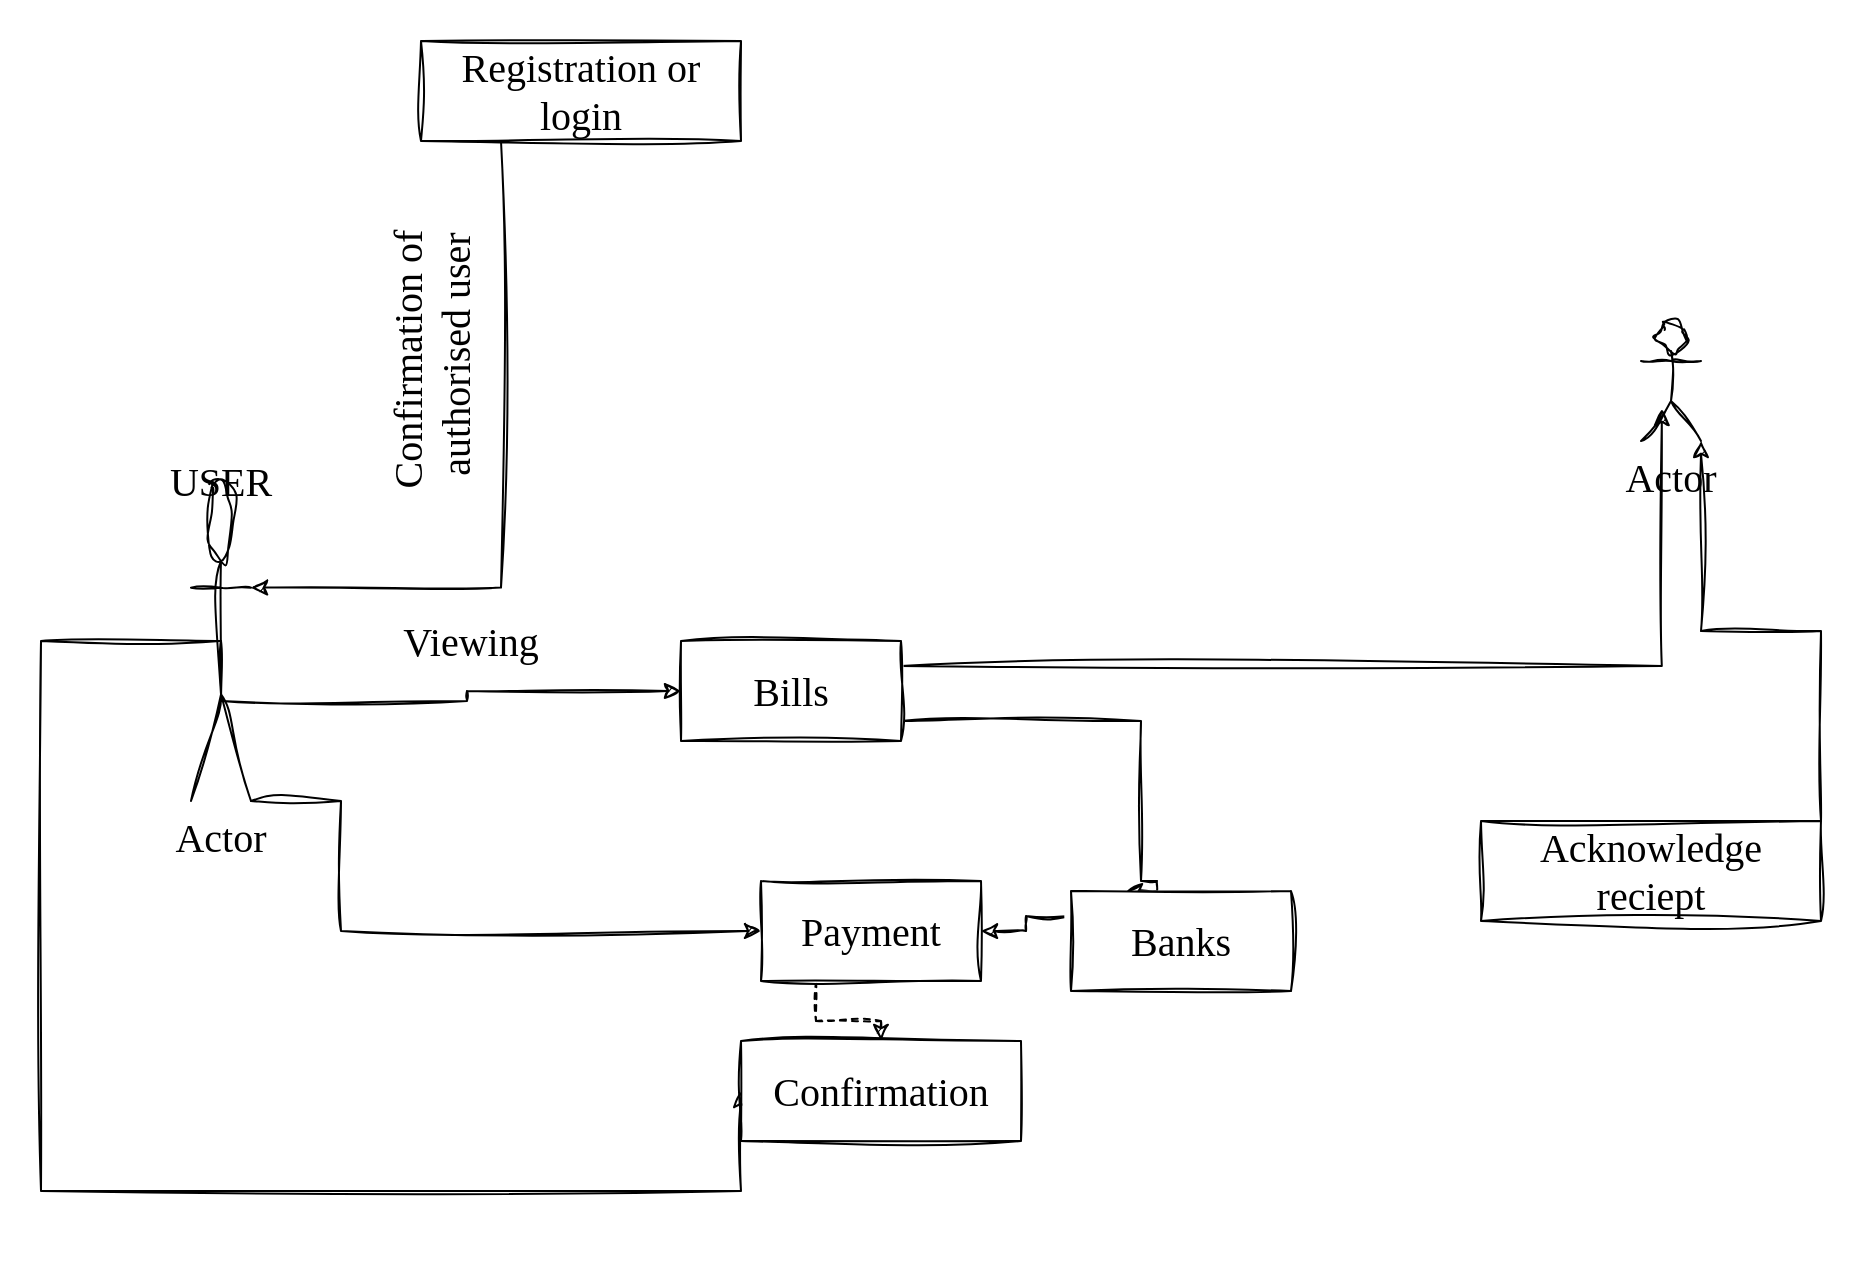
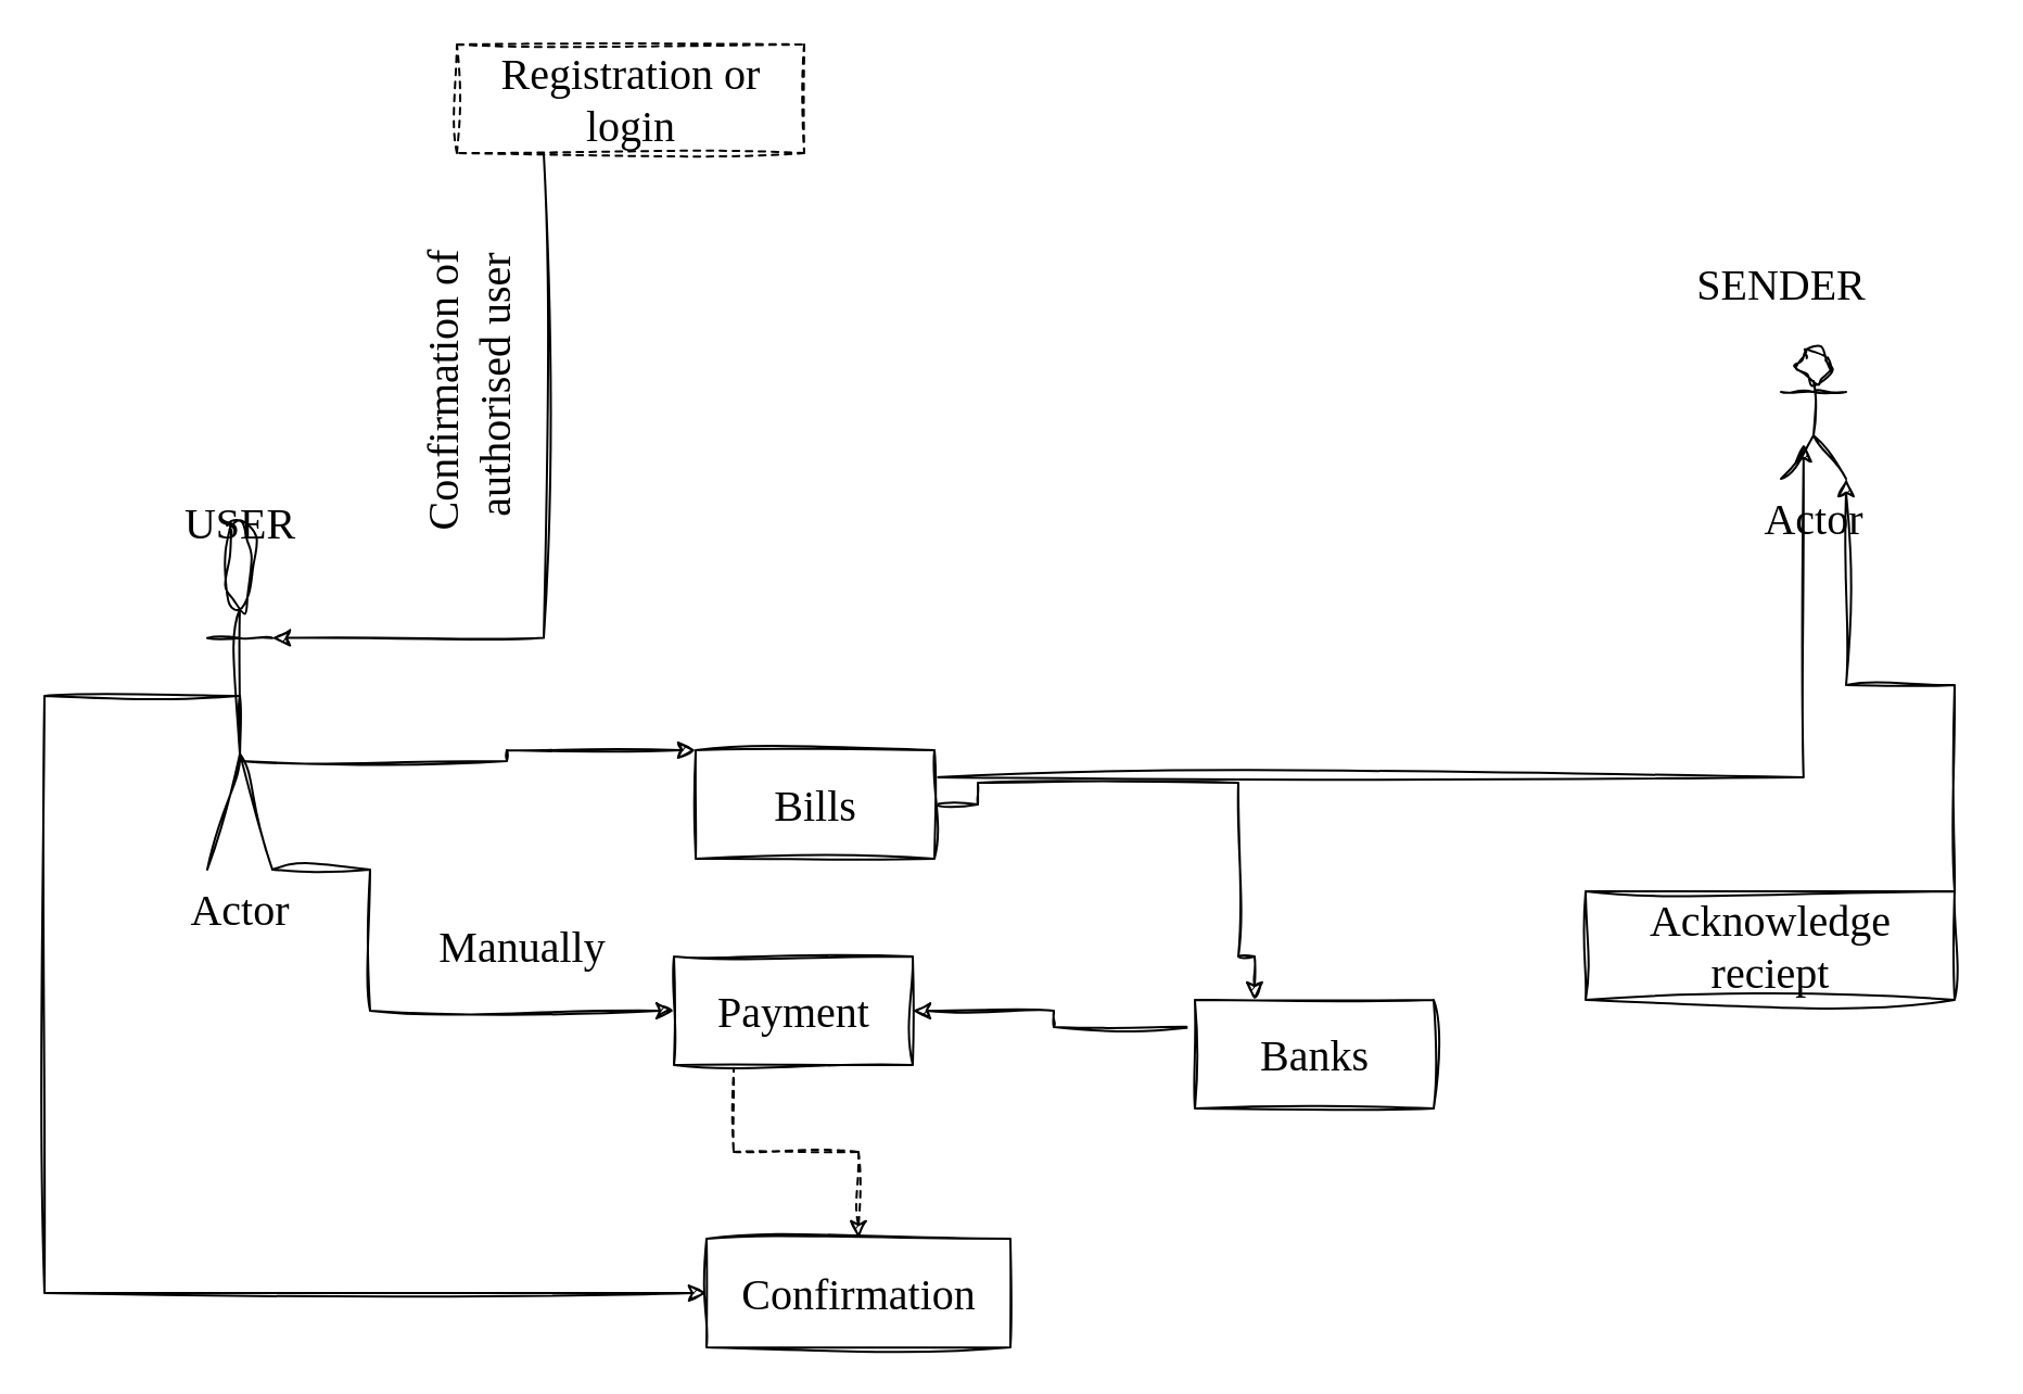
- <mxCell id="10" value="Registration or&lt;br&gt;login" style="html=1;sketch=1;hachureGap=4;jiggle=2;curveFitting=1;strokeColor=default;fontFamily=Architects Daughter;fontSource=https%3A%2F%2Ffonts.googleapis.com%2Fcss%3Ffamily%3DArchitects%2BDaughter;fontSize=20;fontColor=default;fillColor=default;" parent="1" vertex="1"><mxGeometry x="210" y="20" width="160" height="50" as="geometry" /></mxCell>
+ <mxCell id="10" value="Registration or&lt;br&gt;login" style="html=1;sketch=1;hachureGap=4;jiggle=2;curveFitting=1;strokeColor=default;fontFamily=Architects Daughter;fontSource=https%3A%2F%2Ffonts.googleapis.com%2Fcss%3Ffamily%3DArchitects%2BDaughter;fontSize=20;fontColor=default;fillColor=default;dashed=1;" parent="1" vertex="1"><mxGeometry x="210" y="20" width="160" height="50" as="geometry" /></mxCell>
+ <mxCell id="8" value="SENDER" style="text;html=1;align=center;verticalAlign=middle;resizable=0;points=[];autosize=1;strokeColor=none;fillColor=none;fontSize=20;fontFamily=Architects Daughter;fontColor=default;" parent="1" vertex="1"><mxGeometry x="770" y="110" width="100" height="40" as="geometry" /></mxCell>
- <mxCell id="15" value="Viewing&lt;br&gt;" style="text;html=1;align=center;verticalAlign=middle;resizable=0;points=[];autosize=1;strokeColor=none;fillColor=none;fontSize=20;fontFamily=Architects Daughter;fontColor=default;" parent="1" vertex="1"><mxGeometry x="190" y="300" width="90" height="40" as="geometry" /></mxCell>
- <mxCell id="14" value="Bills" style="html=1;sketch=1;hachureGap=4;jiggle=2;curveFitting=1;strokeColor=default;fontFamily=Architects Daughter;fontSource=https%3A%2F%2Ffonts.googleapis.com%2Fcss%3Ffamily%3DArchitects%2BDaughter;fontSize=20;fontColor=default;fillColor=default;" parent="1" vertex="1"><mxGeometry x="340" y="320" width="110" height="50" as="geometry" /></mxCell>
+ <mxCell id="14" value="Bills" style="html=1;sketch=1;hachureGap=4;jiggle=2;curveFitting=1;strokeColor=default;fontFamily=Architects Daughter;fontSource=https%3A%2F%2Ffonts.googleapis.com%2Fcss%3Ffamily%3DArchitects%2BDaughter;fontSize=20;fontColor=default;fillColor=default;" parent="1" vertex="1"><mxGeometry x="320" y="345" width="110" height="50" as="geometry" /></mxCell>
+ <mxCell id="23" value="Manually" style="text;html=1;align=center;verticalAlign=middle;resizable=0;points=[];autosize=1;strokeColor=none;fillColor=none;fontSize=20;fontFamily=Architects Daughter;" vertex="1" parent="1"><mxGeometry x="190" y="415" width="100" height="40" as="geometry" /></mxCell>
- <mxCell id="22" value="Acknowledge&lt;br&gt;reciept" style="html=1;sketch=1;hachureGap=4;jiggle=2;curveFitting=1;strokeColor=default;fontFamily=Architects Daughter;fontSource=https%3A%2F%2Ffonts.googleapis.com%2Fcss%3Ffamily%3DArchitects%2BDaughter;fontSize=20;fontColor=default;fillColor=default;" parent="1" vertex="1"><mxGeometry x="740" y="410" width="170" height="50" as="geometry" /></mxCell>
+ <mxCell id="22" value="Acknowledge&lt;br&gt;reciept" style="html=1;sketch=1;hachureGap=4;jiggle=2;curveFitting=1;strokeColor=default;fontFamily=Architects Daughter;fontSource=https%3A%2F%2Ffonts.googleapis.com%2Fcss%3Ffamily%3DArchitects%2BDaughter;fontSize=20;fontColor=default;fillColor=default;" parent="1" vertex="1"><mxGeometry x="730" y="410" width="170" height="50" as="geometry" /></mxCell>
- <mxCell id="19" value="Payment" style="html=1;sketch=1;hachureGap=4;jiggle=2;curveFitting=1;strokeColor=default;fontFamily=Architects Daughter;fontSource=https%3A%2F%2Ffonts.googleapis.com%2Fcss%3Ffamily%3DArchitects%2BDaughter;fontSize=20;fontColor=default;fillColor=default;" parent="1" vertex="1"><mxGeometry x="380" y="440" width="110" height="50" as="geometry" /></mxCell>
+ <mxCell id="19" value="Payment" style="html=1;sketch=1;hachureGap=4;jiggle=2;curveFitting=1;strokeColor=default;fontFamily=Architects Daughter;fontSource=https%3A%2F%2Ffonts.googleapis.com%2Fcss%3Ffamily%3DArchitects%2BDaughter;fontSize=20;fontColor=default;fillColor=default;" parent="1" vertex="1"><mxGeometry x="310" y="440" width="110" height="50" as="geometry" /></mxCell>
- <mxCell id="17" value="Banks" style="html=1;sketch=1;hachureGap=4;jiggle=2;curveFitting=1;strokeColor=default;fontFamily=Architects Daughter;fontSource=https%3A%2F%2Ffonts.googleapis.com%2Fcss%3Ffamily%3DArchitects%2BDaughter;fontSize=20;fontColor=default;fillColor=default;" parent="1" vertex="1"><mxGeometry x="535" y="445" width="110" height="50" as="geometry" /></mxCell>
+ <mxCell id="17" value="Banks" style="html=1;sketch=1;hachureGap=4;jiggle=2;curveFitting=1;strokeColor=default;fontFamily=Architects Daughter;fontSource=https%3A%2F%2Ffonts.googleapis.com%2Fcss%3Ffamily%3DArchitects%2BDaughter;fontSize=20;fontColor=default;fillColor=default;" parent="1" vertex="1"><mxGeometry x="550" y="460" width="110" height="50" as="geometry" /></mxCell>
- <mxCell id="20" value="Confirmation" style="html=1;sketch=1;hachureGap=4;jiggle=2;curveFitting=1;strokeColor=default;fontFamily=Architects Daughter;fontSource=https%3A%2F%2Ffonts.googleapis.com%2Fcss%3Ffamily%3DArchitects%2BDaughter;fontSize=20;fontColor=default;fillColor=default;" parent="1" vertex="1"><mxGeometry x="370" y="520" width="140" height="50" as="geometry" /></mxCell>
+ <mxCell id="20" value="Confirmation" style="html=1;sketch=1;hachureGap=4;jiggle=2;curveFitting=1;strokeColor=default;fontFamily=Architects Daughter;fontSource=https%3A%2F%2Ffonts.googleapis.com%2Fcss%3Ffamily%3DArchitects%2BDaughter;fontSize=20;fontColor=default;fillColor=default;" parent="1" vertex="1"><mxGeometry x="325" y="570" width="140" height="50" as="geometry" /></mxCell>
